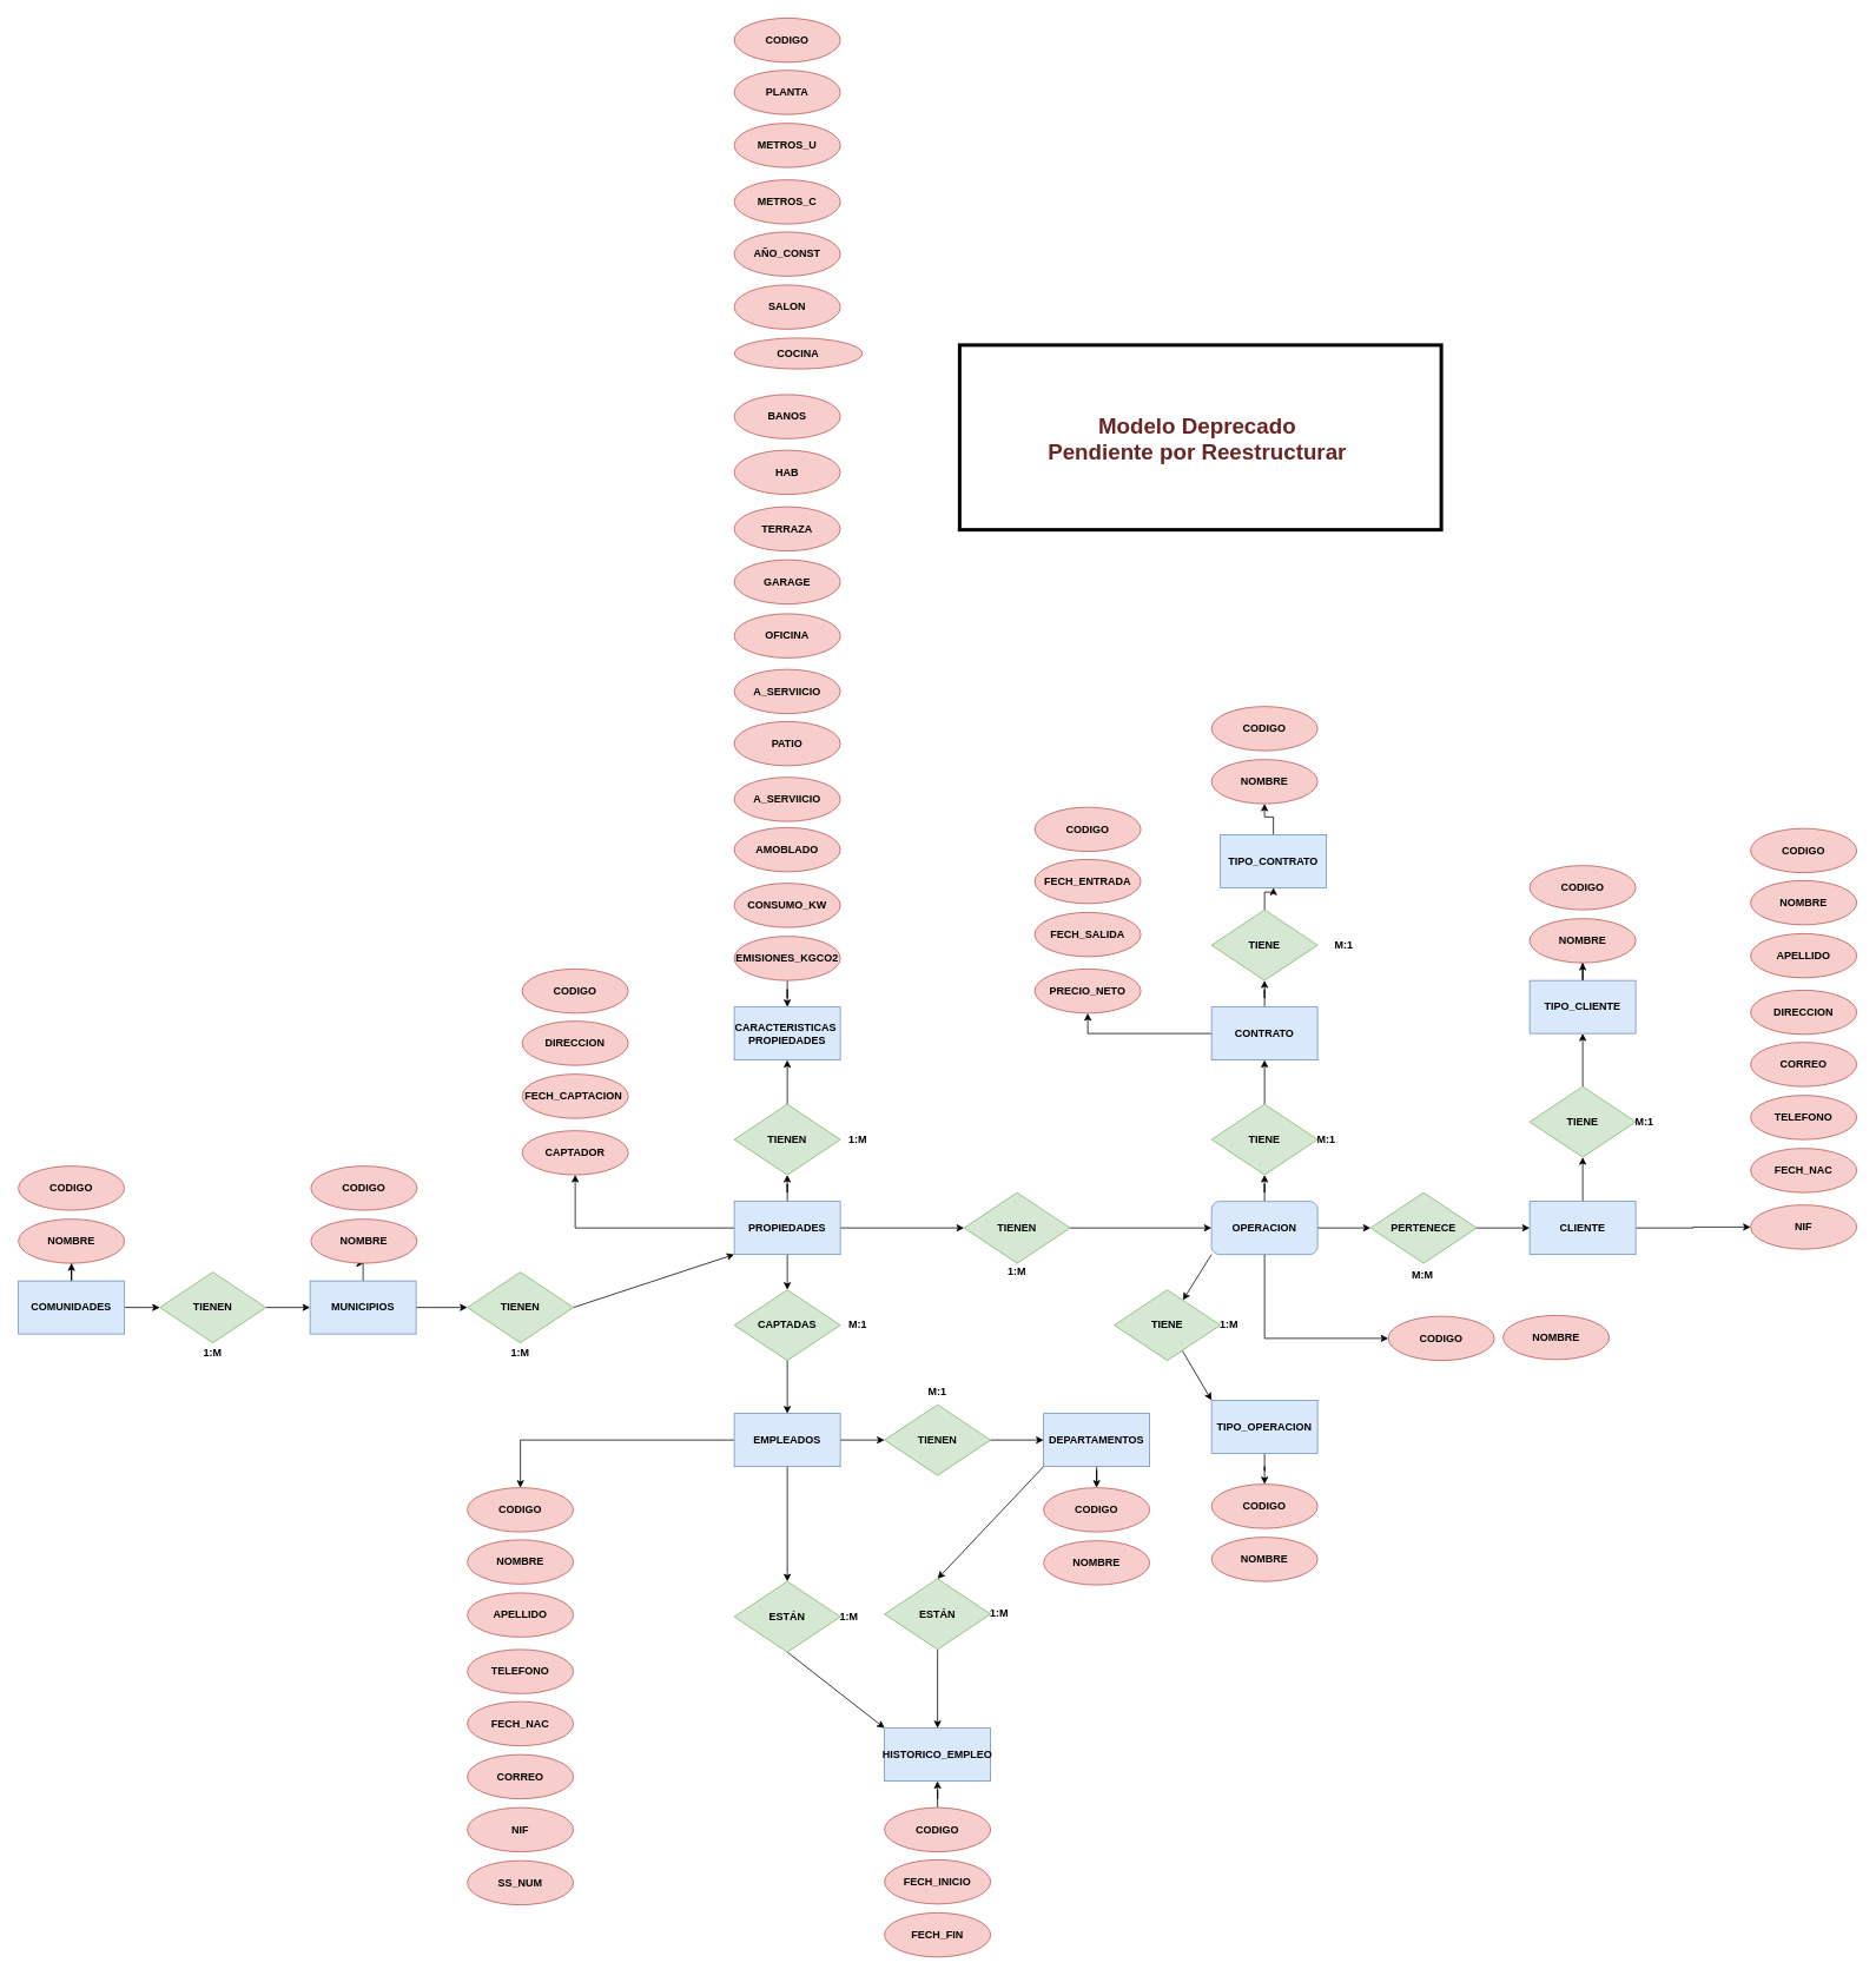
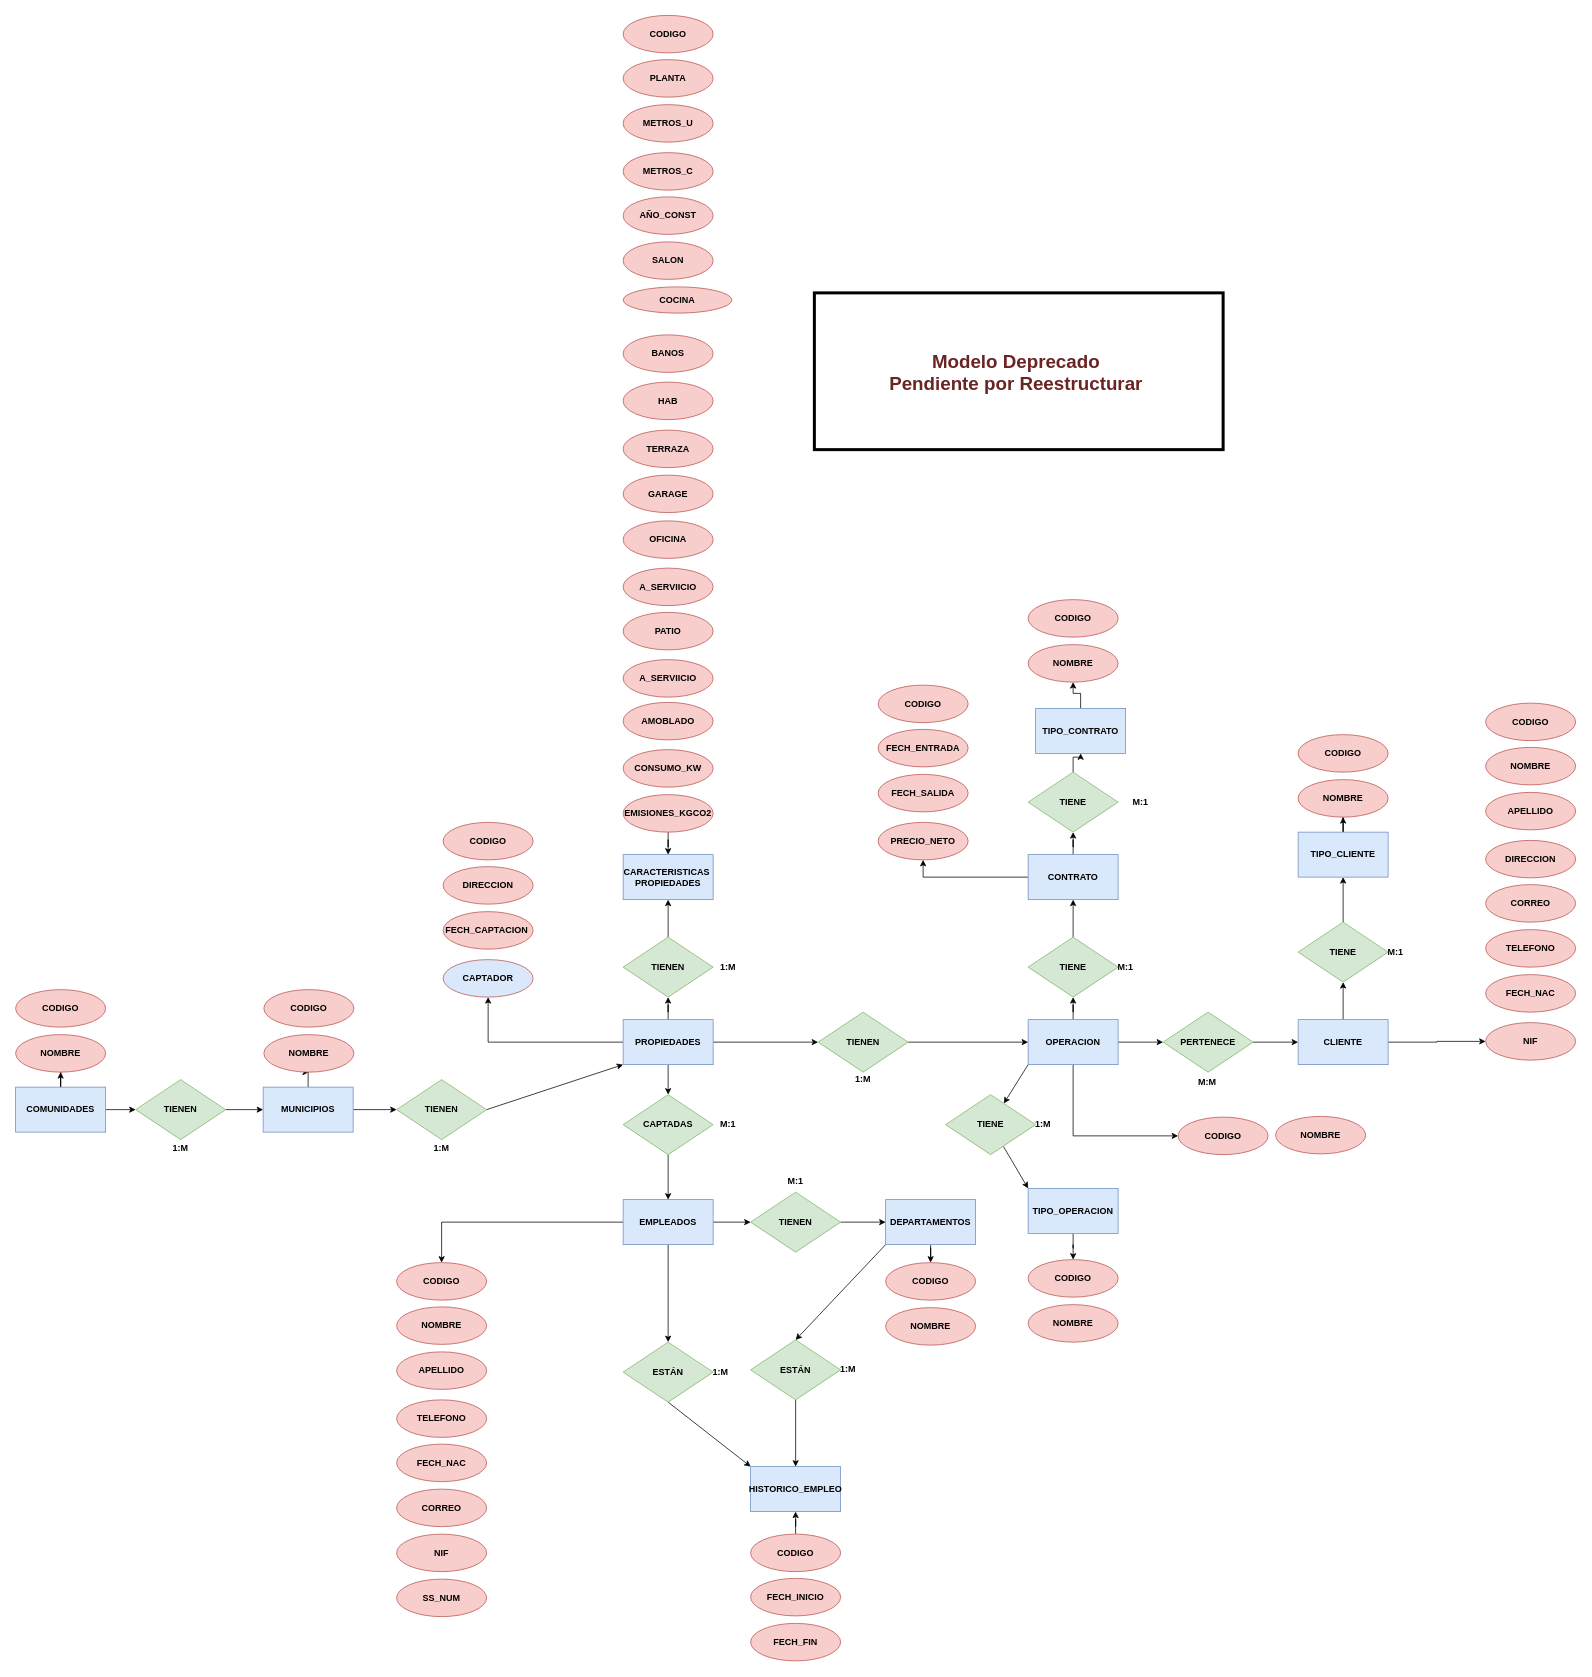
- <mxCell id="90" value="&lt;b&gt;CAPTADOR&lt;/b&gt;" style="ellipse;whiteSpace=wrap;html=1;fillColor=#f8cecc;strokeColor=#b85450;fontStyle=1" parent="1" vertex="1"><mxGeometry x="590" y="1279" width="120" height="50" as="geometry" /></mxCell>
+ <mxCell id="90" value="&lt;b&gt;CAPTADOR&lt;/b&gt;" style="ellipse;whiteSpace=wrap;html=1;fillColor=#dae8fc;strokeColor=#b85450;fontStyle=1;" parent="1" vertex="1"><mxGeometry x="590" y="1279" width="120" height="50" as="geometry" /></mxCell>
- <mxCell id="42" value="OPERACION" style="whiteSpace=wrap;html=1;fillColor=#dae8fc;strokeColor=#6c8ebf;fontStyle=1;rounded=1;" parent="1" vertex="1"><mxGeometry x="1370" y="1359" width="120" height="60" as="geometry" /></mxCell>
+ <mxCell id="42" value="OPERACION" style="rounded=0;whiteSpace=wrap;html=1;fillColor=#dae8fc;strokeColor=#6c8ebf;fontStyle=1" parent="1" vertex="1"><mxGeometry x="1370" y="1359" width="120" height="60" as="geometry" /></mxCell>
